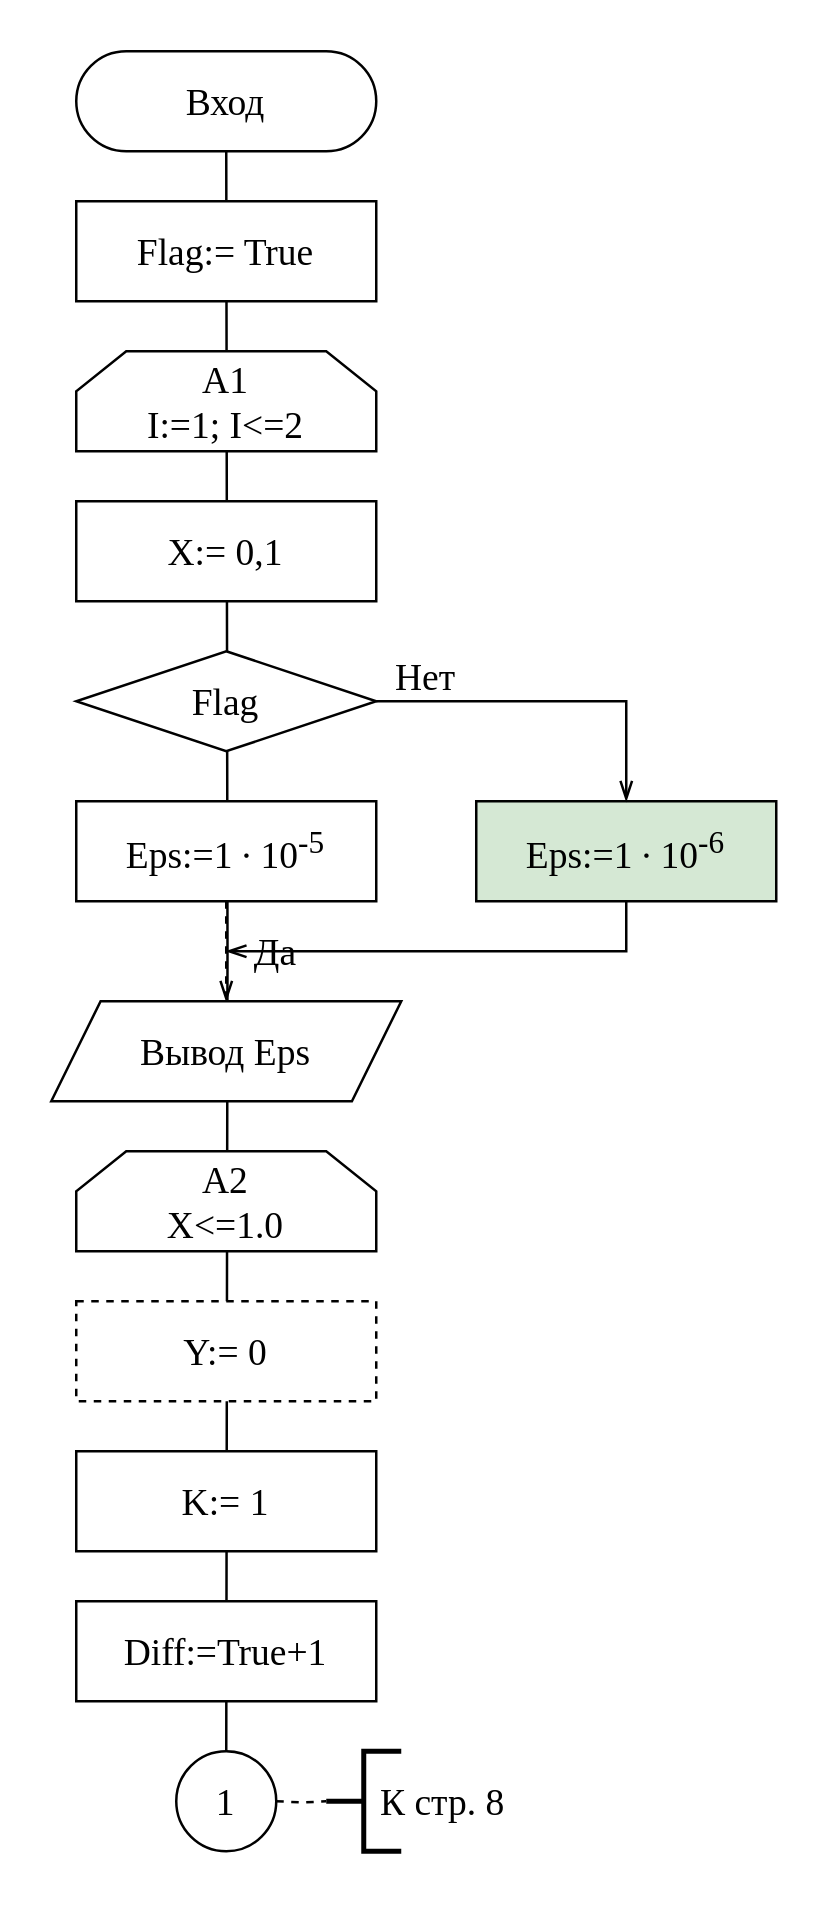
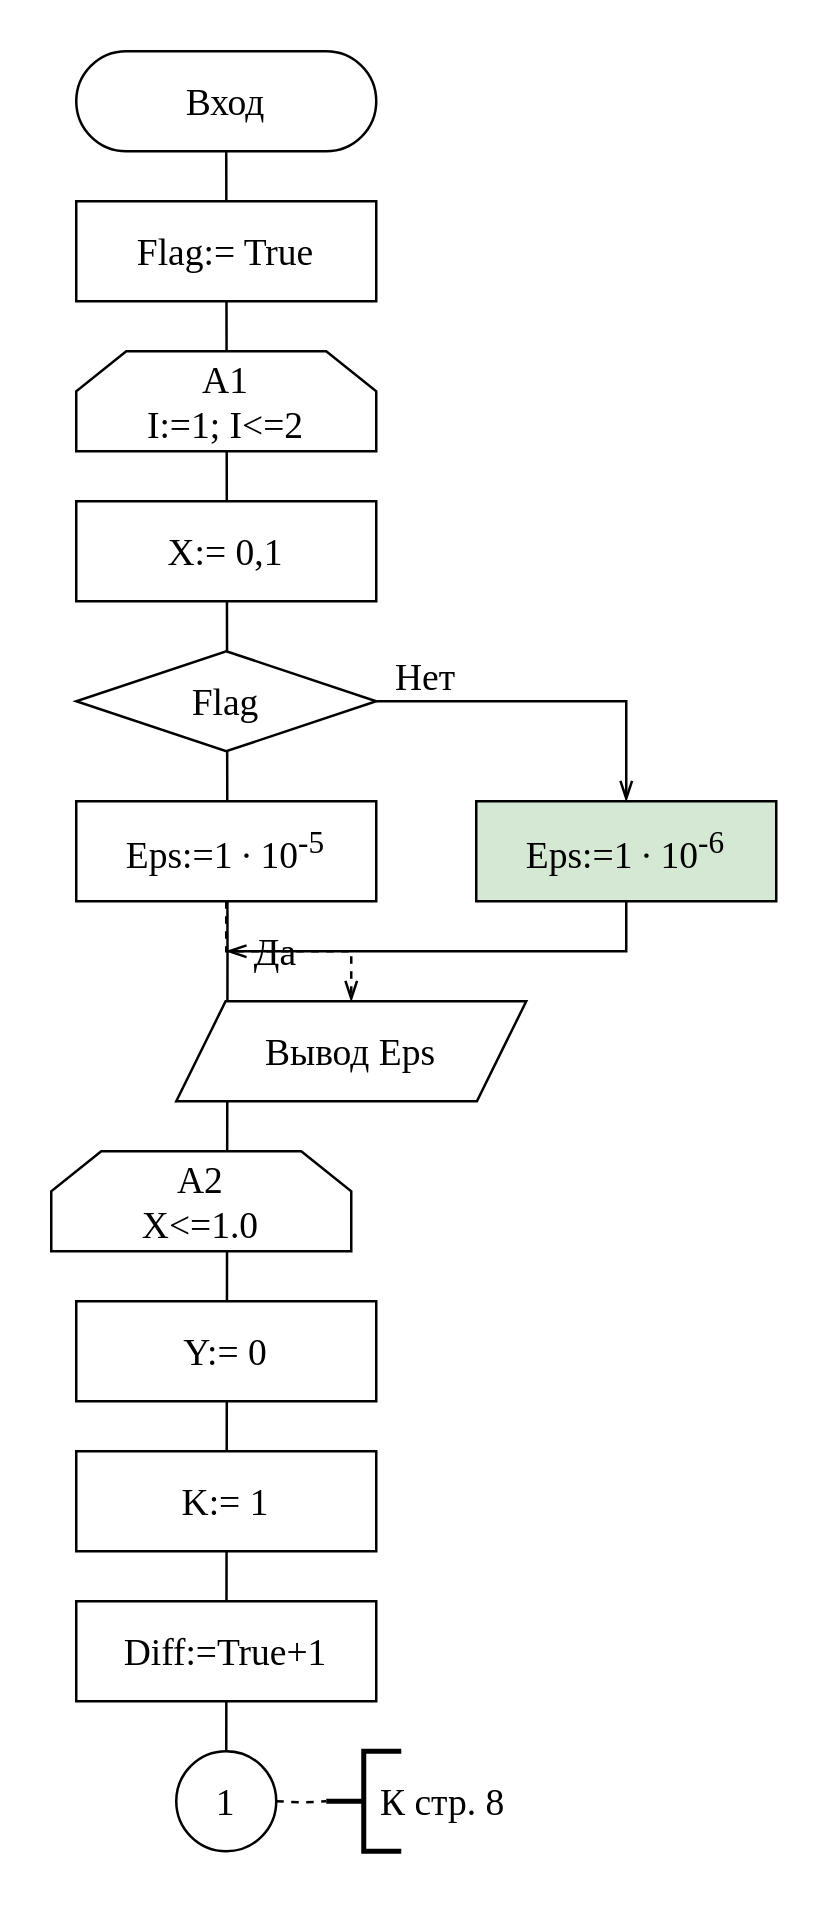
- <mxCell id="12" value="Вывод Eps" style="shape=parallelogram;html=1;strokeWidth=1;perimeter=parallelogramPerimeter;whiteSpace=wrap;rounded=0;arcSize=12;size=0.141;fontFamily=Times New Roman;fontSize=15;align=center;" parent="1" vertex="1"><mxGeometry x="20" y="400" width="140" height="40" as="geometry" /></mxCell>
+ <mxCell id="12" value="Вывод Eps" style="shape=parallelogram;html=1;strokeWidth=1;perimeter=parallelogramPerimeter;whiteSpace=wrap;rounded=0;arcSize=12;size=0.141;fontFamily=Times New Roman;fontSize=15;align=center;" parent="1" vertex="1"><mxGeometry x="70" y="400" width="140" height="40" as="geometry" /></mxCell>
- <mxCell id="16" value="A2&lt;br style=&quot;font-size: 15px;&quot;&gt;X&amp;lt;=1.0" style="shape=loopLimit;whiteSpace=wrap;html=1;rounded=0;strokeWidth=1;fontFamily=Times New Roman;fontSize=15;align=center;" parent="1" vertex="1"><mxGeometry x="30" y="460" width="120" height="40" as="geometry" /></mxCell>
+ <mxCell id="16" value="A2&lt;br style=&quot;font-size: 15px;&quot;&gt;X&amp;lt;=1.0" style="shape=loopLimit;whiteSpace=wrap;html=1;rounded=0;strokeWidth=1;fontFamily=Times New Roman;fontSize=15;align=center;" parent="1" vertex="1"><mxGeometry x="20" y="460" width="120" height="40" as="geometry" /></mxCell>
- <mxCell id="17" value="&lt;span style=&quot;font-size: 15px;&quot;&gt;Y:= 0&lt;/span&gt;" style="rounded=0;whiteSpace=wrap;html=1;fontSize=15;fontFamily=Times New Roman;align=center;dashed=1;" parent="1" vertex="1"><mxGeometry x="30" y="520" width="120" height="40" as="geometry" /></mxCell>
+ <mxCell id="17" value="&lt;span style=&quot;font-size: 15px;&quot;&gt;Y:= 0&lt;/span&gt;" style="rounded=0;whiteSpace=wrap;html=1;fontSize=15;fontFamily=Times New Roman;align=center;" parent="1" vertex="1"><mxGeometry x="30" y="520" width="120" height="40" as="geometry" /></mxCell>
